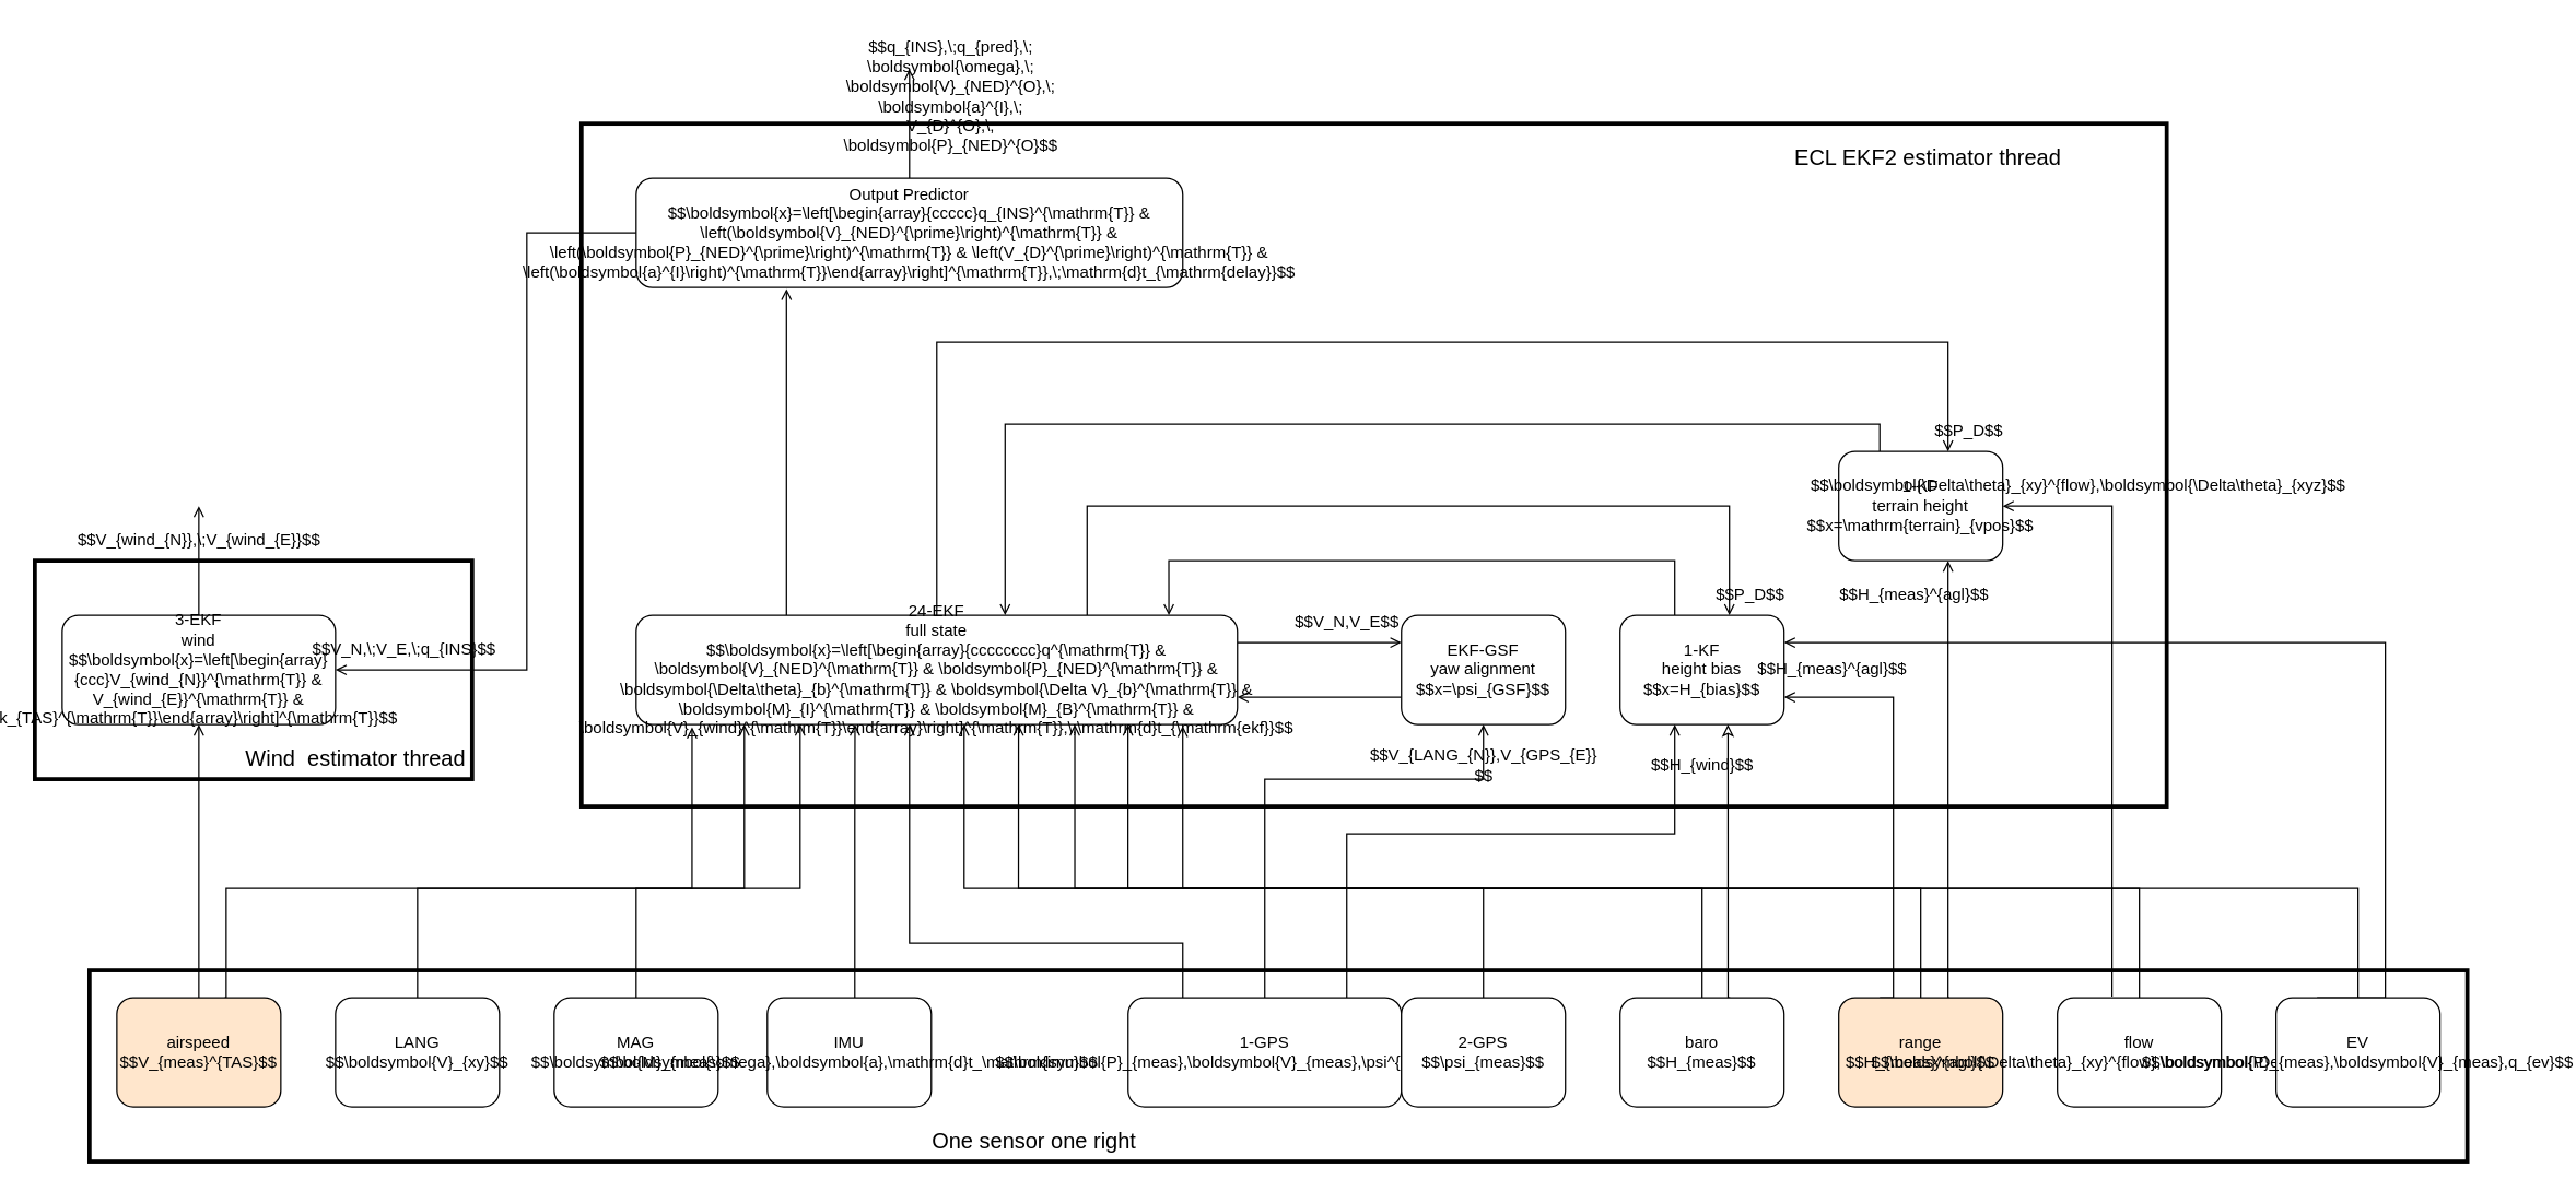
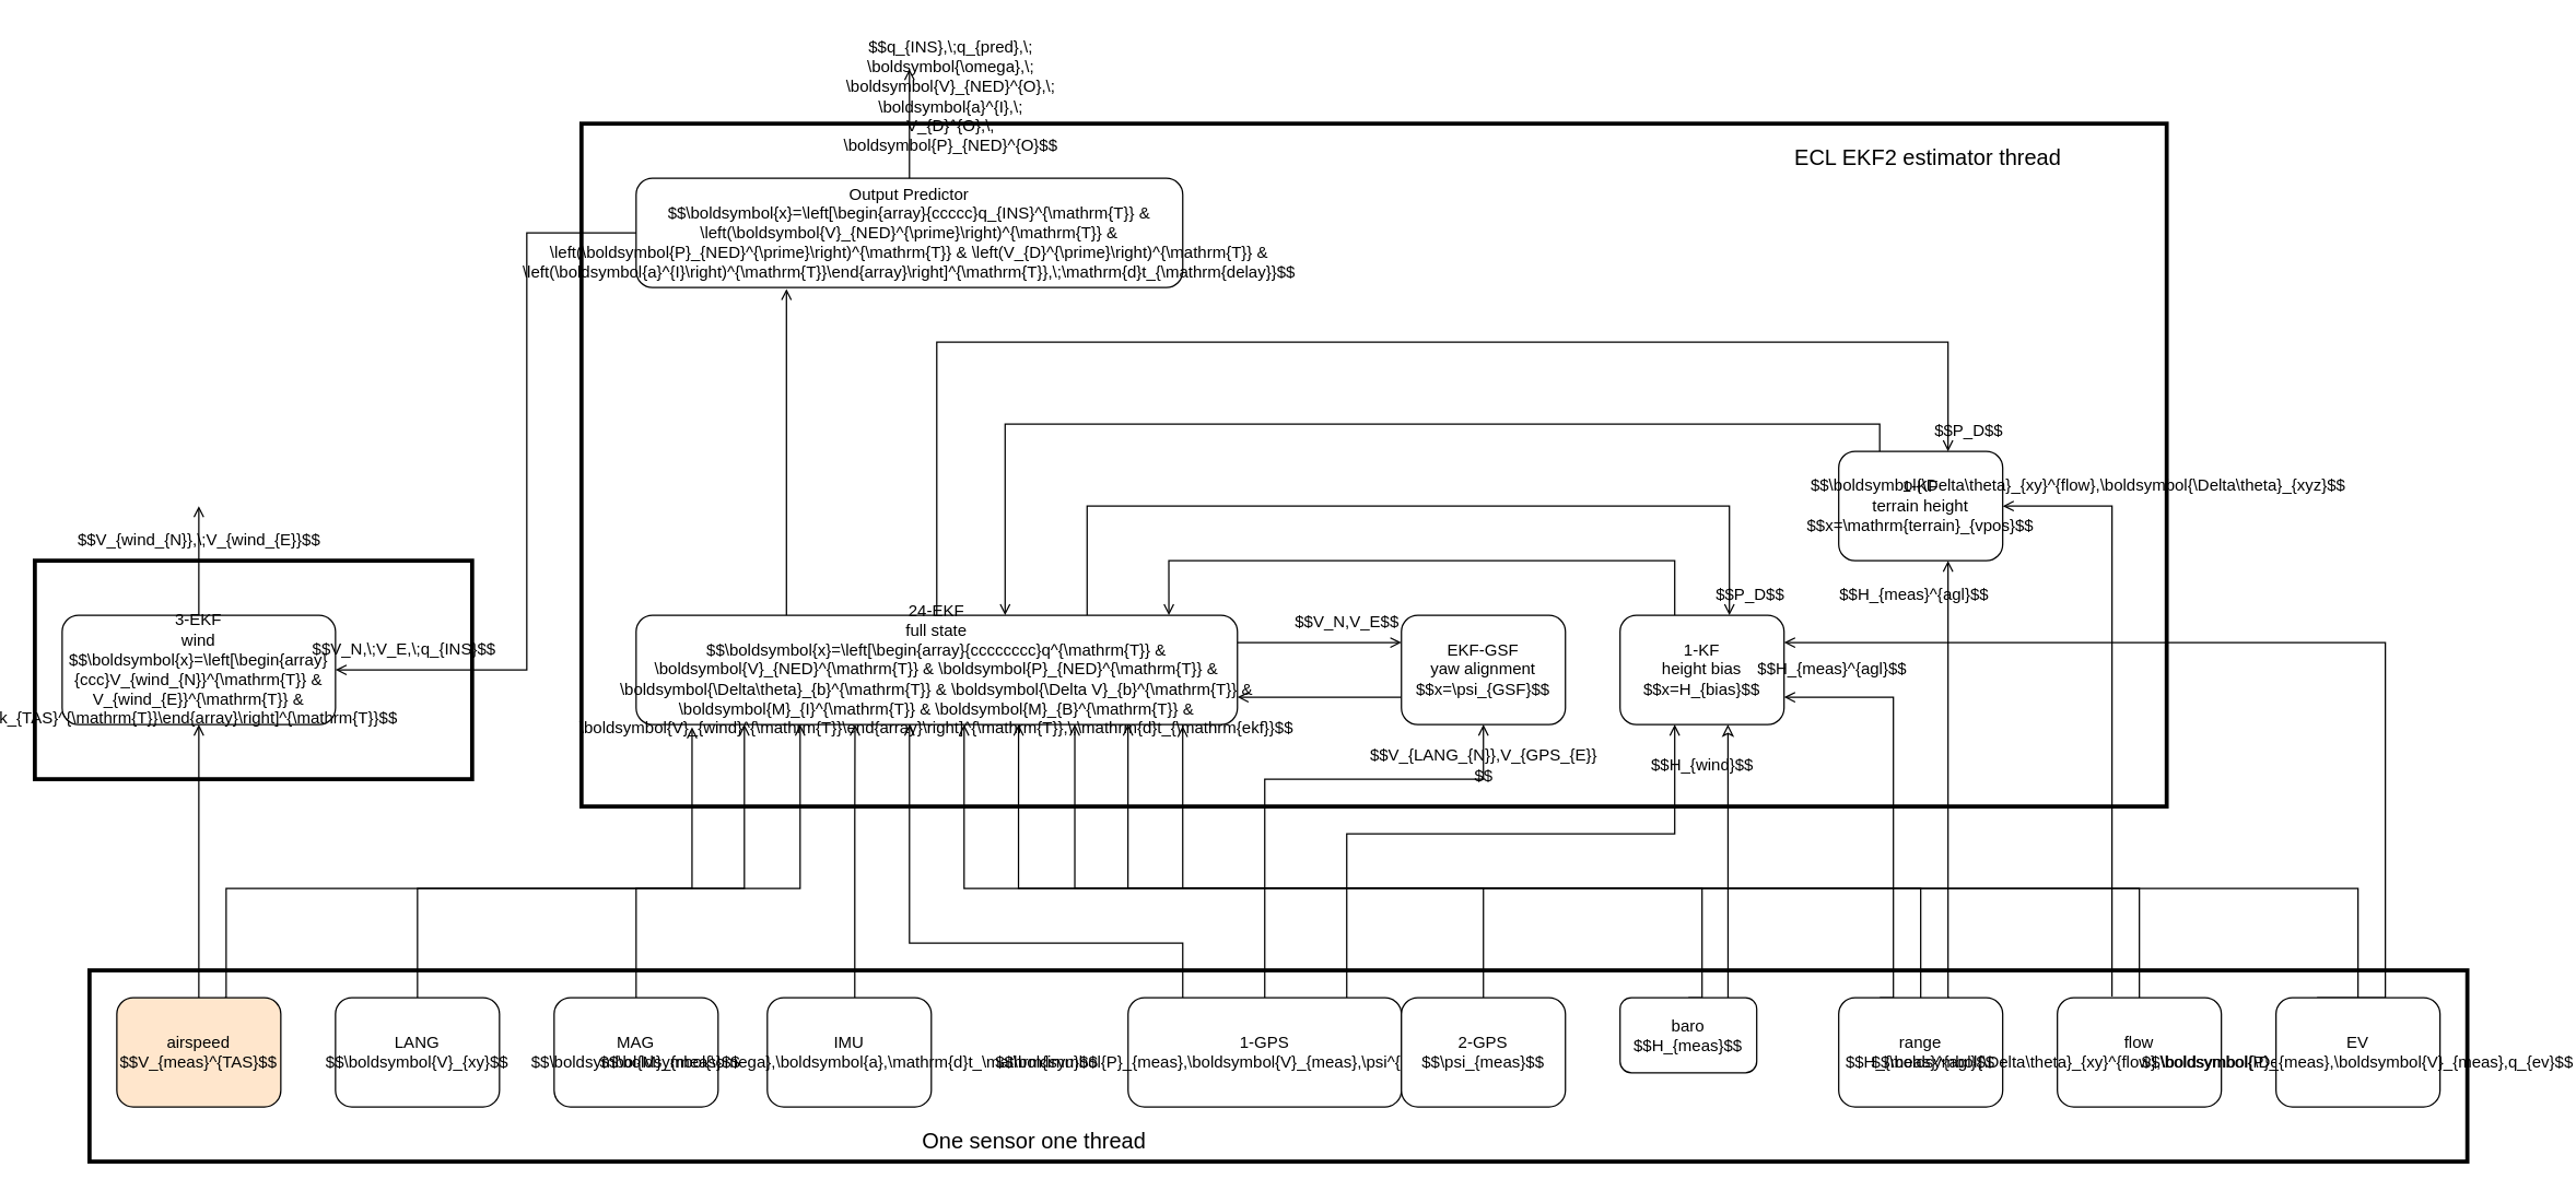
- <mxCell id="61" value="Wind&amp;nbsp; estimator thread" style="text;html=1;strokeColor=none;fillColor=none;align=center;verticalAlign=middle;whiteSpace=wrap;rounded=0;strokeWidth=3;fontSize=16;" vertex="1" parent="1"><mxGeometry x="170" y="540" width="170" height="30" as="geometry" /></mxCell>
- <mxCell id="16" value="baro&lt;br&gt;&lt;span style=&quot;&quot;&gt;$$H_{meas}$$&lt;/span&gt;" style="rounded=1;whiteSpace=wrap;html=1;" parent="1" vertex="1"><mxGeometry x="1180" y="730" width="120" height="80" as="geometry" /></mxCell>
+ <mxCell id="16" value="baro&lt;br&gt;&lt;span style=&quot;&quot;&gt;$$H_{meas}$$&lt;/span&gt;" style="rounded=1;whiteSpace=wrap;html=1;" parent="1" vertex="1"><mxGeometry x="1180" y="730" width="100" height="55" as="geometry" /></mxCell>
- <mxCell id="20" value="range&lt;br&gt;$$H_{meas}^{agl}$$" style="rounded=1;whiteSpace=wrap;html=1;fillColor=#ffe6cc;" parent="1" vertex="1"><mxGeometry x="1340" y="730" width="120" height="80" as="geometry" /></mxCell>
+ <mxCell id="20" value="range&lt;br&gt;$$H_{meas}^{agl}$$" style="rounded=1;whiteSpace=wrap;html=1;" parent="1" vertex="1"><mxGeometry x="1340" y="730" width="120" height="80" as="geometry" /></mxCell>
- <mxCell id="62" value="One sensor one right" style="text;html=1;align=center;verticalAlign=middle;resizable=0;points=[];autosize=1;strokeColor=none;fillColor=none;fontSize=16;" vertex="1" parent="1"><mxGeometry x="656" y="820" width="190" height="30" as="geometry" /></mxCell>
+ <mxCell id="62" value="One sensor one thread" style="text;html=1;align=center;verticalAlign=middle;resizable=0;points=[];autosize=1;strokeColor=none;fillColor=none;fontSize=16;" vertex="1" parent="1"><mxGeometry x="656" y="820" width="190" height="30" as="geometry" /></mxCell>
